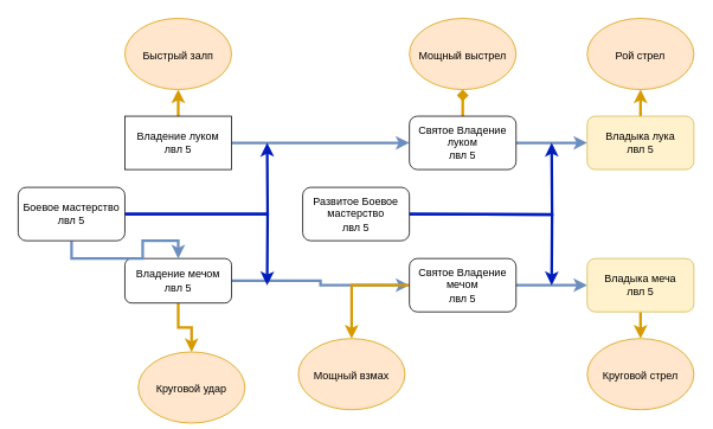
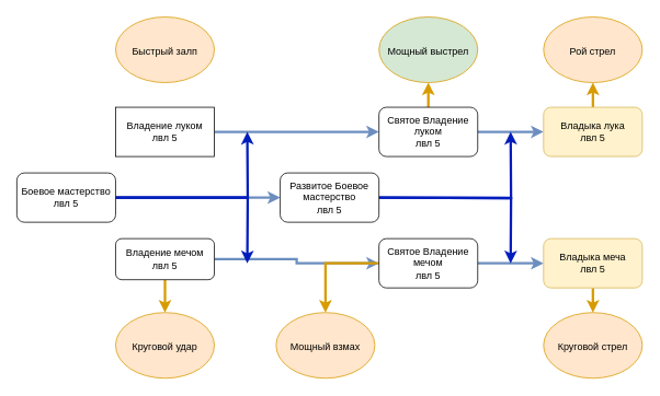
- <mxCell id="28" value="&lt;font style=&quot;font-size: 12px;&quot;&gt;Мощный выстрел&lt;/font&gt;" style="ellipse;whiteSpace=wrap;html=1;strokeColor=#d79b00;fontSize=18;fillColor=#ffe6cc;" vertex="1" parent="1"><mxGeometry x="460" y="20" width="120" height="80" as="geometry" /></mxCell>
+ <mxCell id="28" value="&lt;font style=&quot;font-size: 12px;&quot;&gt;Мощный выстрел&lt;/font&gt;" style="ellipse;whiteSpace=wrap;html=1;strokeColor=#d79b00;fontSize=18;fillColor=#d5e8d4;" vertex="1" parent="1"><mxGeometry x="460" y="20" width="120" height="80" as="geometry" /></mxCell>
- <mxCell id="9" style="edgeStyle=orthogonalEdgeStyle;rounded=0;orthogonalLoop=1;jettySize=auto;html=1;entryX=0.5;entryY=1;entryDx=0;entryDy=0;strokeWidth=3;fillColor=#ffe6cc;strokeColor=#d79b00;" edge="1" parent="1" source="10" target="29"><mxGeometry relative="1" as="geometry" /></mxCell>
- <mxCell id="12" style="edgeStyle=orthogonalEdgeStyle;rounded=0;orthogonalLoop=1;jettySize=auto;html=1;strokeWidth=3;fillColor=#ffe6cc;strokeColor=#d79b00;endArrow=diamond;" edge="1" parent="1" source="13" target="28"><mxGeometry relative="1" as="geometry" /></mxCell>
+ <mxCell id="12" style="edgeStyle=orthogonalEdgeStyle;rounded=0;orthogonalLoop=1;jettySize=auto;html=1;strokeWidth=3;fillColor=#ffe6cc;strokeColor=#d79b00;" edge="1" parent="1" source="13" target="28"><mxGeometry relative="1" as="geometry" /></mxCell>
- <mxCell id="14" style="edgeStyle=orthogonalEdgeStyle;rounded=0;orthogonalLoop=1;jettySize=auto;html=1;fillColor=#dae8fc;strokeColor=#6c8ebf;strokeWidth=3;" edge="1" parent="1" source="17" target="4"><mxGeometry relative="1" as="geometry" /></mxCell>
+ <mxCell id="14" style="edgeStyle=orthogonalEdgeStyle;rounded=0;orthogonalLoop=1;jettySize=auto;html=1;entryX=0;entryY=0.5;entryDx=0;entryDy=0;fillColor=#dae8fc;strokeColor=#6c8ebf;strokeWidth=3;" edge="1" parent="1" source="17" target="20"><mxGeometry relative="1" as="geometry" /></mxCell>
- <mxCell id="25" value="&lt;font style=&quot;font-size: 12px;&quot;&gt;Круговой удар&lt;/font&gt;" style="ellipse;whiteSpace=wrap;html=1;strokeColor=#d79b00;fontSize=18;fillColor=#ffe6cc;" vertex="1" parent="1"><mxGeometry x="155" y="395" width="120" height="80" as="geometry" /></mxCell>
+ <mxCell id="25" value="&lt;font style=&quot;font-size: 12px;&quot;&gt;Круговой удар&lt;/font&gt;" style="ellipse;whiteSpace=wrap;html=1;strokeColor=#d79b00;fontSize=18;fillColor=#ffe6cc;" vertex="1" parent="1"><mxGeometry y="380" width="120" height="80" as="geometry" x="140" /></mxCell>
